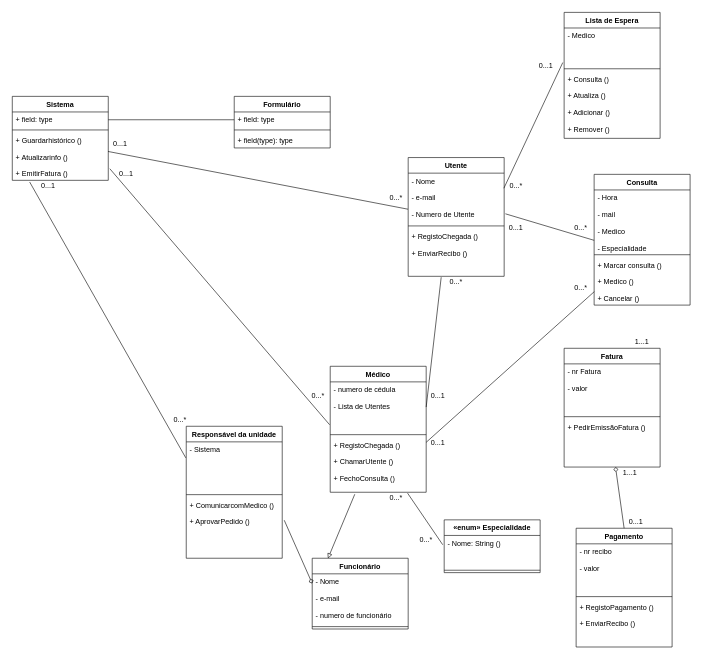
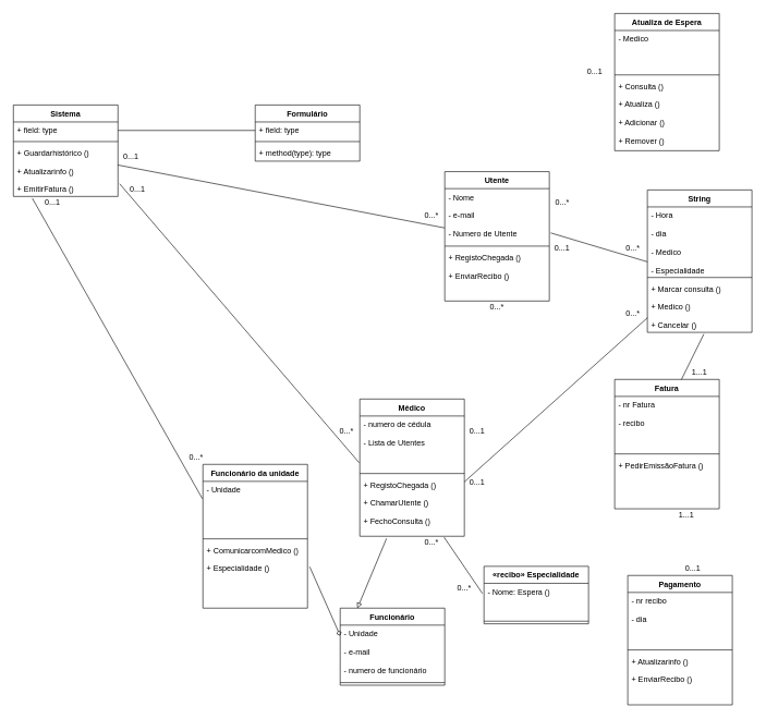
- <mxCell id="54" value="Lista de Espera" style="swimlane;fontStyle=1;align=center;verticalAlign=top;childLayout=stackLayout;horizontal=1;startSize=26;horizontalStack=0;resizeParent=1;resizeParentMax=0;resizeLast=0;collapsible=1;marginBottom=0;" parent="1" vertex="1"><mxGeometry x="940" y="20" width="160" height="210" as="geometry" /></mxCell>
+ <mxCell id="54" value="Atualiza de Espera" style="swimlane;fontStyle=1;align=center;verticalAlign=top;childLayout=stackLayout;horizontal=1;startSize=26;horizontalStack=0;resizeParent=1;resizeParentMax=0;resizeLast=0;collapsible=1;marginBottom=0;" parent="1" vertex="1"><mxGeometry x="940" y="20" width="160" height="210" as="geometry" /></mxCell>
- <mxCell id="68" value="" style="endArrow=none;html=1;strokeWidth=1;exitX=-0.014;exitY=0.9;exitDx=0;exitDy=0;exitPerimeter=0;entryX=0.997;entryY=0.3;entryDx=0;entryDy=0;entryPerimeter=0;" parent="1" source="55" target="8" edge="1"><mxGeometry width="50" height="50" relative="1" as="geometry"><mxPoint x="189.68" y="261.84" as="sourcePoint" /><mxPoint x="689.68" y="358.144" as="targetPoint" /></mxGeometry></mxCell>
- <mxCell id="66" value="+ field(type): type" style="text;strokeColor=none;fillColor=none;align=left;verticalAlign=top;spacingLeft=4;spacingRight=4;overflow=hidden;rotatable=0;points=[[0,0.5],[1,0.5]];portConstraint=eastwest;" parent="63" vertex="1"><mxGeometry y="60" width="160" height="26" as="geometry" /></mxCell>
+ <mxCell id="66" value="+ method(type): type" style="text;strokeColor=none;fillColor=none;align=left;verticalAlign=top;spacingLeft=4;spacingRight=4;overflow=hidden;rotatable=0;points=[[0,0.5],[1,0.5]];portConstraint=eastwest;" parent="63" vertex="1"><mxGeometry y="60" width="160" height="26" as="geometry" /></mxCell>
- <mxCell id="31" value="Consulta" style="swimlane;fontStyle=1;align=center;verticalAlign=top;childLayout=stackLayout;horizontal=1;startSize=26;horizontalStack=0;resizeParent=1;resizeParentMax=0;resizeLast=0;collapsible=1;marginBottom=0;" parent="1" vertex="1"><mxGeometry x="990" y="290" width="160" height="218" as="geometry" /></mxCell>
+ <mxCell id="31" value="String" style="swimlane;fontStyle=1;align=center;verticalAlign=top;childLayout=stackLayout;horizontal=1;startSize=26;horizontalStack=0;resizeParent=1;resizeParentMax=0;resizeLast=0;collapsible=1;marginBottom=0;" parent="1" vertex="1"><mxGeometry x="990" y="290" width="160" height="218" as="geometry" /></mxCell>
- <mxCell id="32" value="- Hora&#10;&#10;- mail&#10;&#10;- Medico&#10;&#10;- Especialidade" style="text;strokeColor=none;fillColor=none;align=left;verticalAlign=top;spacingLeft=4;spacingRight=4;overflow=hidden;rotatable=0;points=[[0,0.5],[1,0.5]];portConstraint=eastwest;" parent="31" vertex="1"><mxGeometry y="26" width="160" height="104" as="geometry" /></mxCell>
+ <mxCell id="32" value="- Hora&#10;&#10;- dia&#10;&#10;- Medico&#10;&#10;- Especialidade" style="text;strokeColor=none;fillColor=none;align=left;verticalAlign=top;spacingLeft=4;spacingRight=4;overflow=hidden;rotatable=0;points=[[0,0.5],[1,0.5]];portConstraint=eastwest;" parent="31" vertex="1"><mxGeometry y="26" width="160" height="104" as="geometry" /></mxCell>
+ <mxCell id="48" value="" style="endArrow=none;html=1;entryX=0.54;entryY=1.033;entryDx=0;entryDy=0;entryPerimeter=0;exitX=0.638;exitY=0.001;exitDx=0;exitDy=0;exitPerimeter=0;" parent="1" source="38" target="34" edge="1"><mxGeometry width="50" height="50" relative="1" as="geometry"><mxPoint x="690" y="660" as="sourcePoint" /><mxPoint x="740" y="610" as="targetPoint" /></mxGeometry></mxCell>
- <mxCell id="18" value="" style="endArrow=none;html=1;exitX=1;exitY=0.5;exitDx=0;exitDy=0;entryX=0.344;entryY=1.019;entryDx=0;entryDy=0;entryPerimeter=0;" parent="1" source="15" target="10" edge="1"><mxGeometry width="50" height="50" relative="1" as="geometry"><mxPoint x="260" y="570" as="sourcePoint" /><mxPoint x="310" y="520" as="targetPoint" /></mxGeometry></mxCell>
- <mxCell id="39" value="- nr Fatura&#10;&#10;- valor &#10;&#10;" style="text;strokeColor=none;fillColor=none;align=left;verticalAlign=top;spacingLeft=4;spacingRight=4;overflow=hidden;rotatable=0;points=[[0,0.5],[1,0.5]];portConstraint=eastwest;" parent="38" vertex="1"><mxGeometry y="26" width="160" height="84" as="geometry" /></mxCell>
+ <mxCell id="39" value="- nr Fatura&#10;&#10;- recibo &#10;&#10;" style="text;strokeColor=none;fillColor=none;align=left;verticalAlign=top;spacingLeft=4;spacingRight=4;overflow=hidden;rotatable=0;points=[[0,0.5],[1,0.5]];portConstraint=eastwest;" parent="38" vertex="1"><mxGeometry y="26" width="160" height="84" as="geometry" /></mxCell>
- <mxCell id="24" value="Responsável da unidade" style="swimlane;fontStyle=1;align=center;verticalAlign=top;childLayout=stackLayout;horizontal=1;startSize=26;horizontalStack=0;resizeParent=1;resizeParentMax=0;resizeLast=0;collapsible=1;marginBottom=0;" parent="1" vertex="1"><mxGeometry x="310" y="710" width="160" height="220" as="geometry" /></mxCell>
+ <mxCell id="24" value="Funcionário da unidade" style="swimlane;fontStyle=1;align=center;verticalAlign=top;childLayout=stackLayout;horizontal=1;startSize=26;horizontalStack=0;resizeParent=1;resizeParentMax=0;resizeLast=0;collapsible=1;marginBottom=0;" parent="1" vertex="1"><mxGeometry x="310" y="710" width="160" height="220" as="geometry" /></mxCell>
- <mxCell id="25" value="- Sistema " style="text;strokeColor=none;fillColor=none;align=left;verticalAlign=top;spacingLeft=4;spacingRight=4;overflow=hidden;rotatable=0;points=[[0,0.5],[1,0.5]];portConstraint=eastwest;" parent="24" vertex="1"><mxGeometry y="26" width="160" height="84" as="geometry" /></mxCell>
+ <mxCell id="25" value="- Unidade " style="text;strokeColor=none;fillColor=none;align=left;verticalAlign=top;spacingLeft=4;spacingRight=4;overflow=hidden;rotatable=0;points=[[0,0.5],[1,0.5]];portConstraint=eastwest;" parent="24" vertex="1"><mxGeometry y="26" width="160" height="84" as="geometry" /></mxCell>
- <mxCell id="53" value="" style="endArrow=diamond;html=1;endFill=0;exitX=0.5;exitY=0;exitDx=0;exitDy=0;" parent="1" source="42" target="41" edge="1"><mxGeometry width="50" height="50" relative="1" as="geometry"><mxPoint x="870" y="670" as="sourcePoint" /><mxPoint x="920" y="620" as="targetPoint" /></mxGeometry></mxCell>
- <mxCell id="27" value="+ ComunicarcomMedico ()&#10;&#10;+ AprovarPedido ()" style="text;strokeColor=none;fillColor=none;align=left;verticalAlign=top;spacingLeft=4;spacingRight=4;overflow=hidden;rotatable=0;points=[[0,0.5],[1,0.5]];portConstraint=eastwest;" parent="24" vertex="1"><mxGeometry y="118" width="160" height="102" as="geometry" /></mxCell>
+ <mxCell id="27" value="+ ComunicarcomMedico ()&#10;&#10;+ Especialidade ()" style="text;strokeColor=none;fillColor=none;align=left;verticalAlign=top;spacingLeft=4;spacingRight=4;overflow=hidden;rotatable=0;points=[[0,0.5],[1,0.5]];portConstraint=eastwest;" parent="24" vertex="1"><mxGeometry y="118" width="160" height="102" as="geometry" /></mxCell>
- <mxCell id="70" value="«enum» Especialidade" style="swimlane;fontStyle=1;align=center;verticalAlign=top;childLayout=stackLayout;horizontal=1;startSize=26;horizontalStack=0;resizeParent=1;resizeParentMax=0;resizeLast=0;collapsible=1;marginBottom=0;" parent="1" vertex="1"><mxGeometry x="740" y="866" width="160" height="88" as="geometry" /></mxCell>
+ <mxCell id="70" value="«recibo» Especialidade" style="swimlane;fontStyle=1;align=center;verticalAlign=top;childLayout=stackLayout;horizontal=1;startSize=26;horizontalStack=0;resizeParent=1;resizeParentMax=0;resizeLast=0;collapsible=1;marginBottom=0;" parent="1" vertex="1"><mxGeometry x="740" y="866" width="160" height="88" as="geometry" /></mxCell>
- <mxCell id="71" value="- Nome: String ()&#10;" style="text;strokeColor=none;fillColor=none;align=left;verticalAlign=top;spacingLeft=4;spacingRight=4;overflow=hidden;rotatable=0;points=[[0,0.5],[1,0.5]];portConstraint=eastwest;" parent="70" vertex="1"><mxGeometry y="26" width="160" height="54" as="geometry" /></mxCell>
+ <mxCell id="71" value="- Nome: Espera ()&#10;" style="text;strokeColor=none;fillColor=none;align=left;verticalAlign=top;spacingLeft=4;spacingRight=4;overflow=hidden;rotatable=0;points=[[0,0.5],[1,0.5]];portConstraint=eastwest;" parent="70" vertex="1"><mxGeometry y="26" width="160" height="54" as="geometry" /></mxCell>
- <mxCell id="43" value="- nr recibo&#10;&#10;- valor" style="text;strokeColor=none;fillColor=none;align=left;verticalAlign=top;spacingLeft=4;spacingRight=4;overflow=hidden;rotatable=0;points=[[0,0.5],[1,0.5]];portConstraint=eastwest;" parent="42" vertex="1"><mxGeometry y="26" width="160" height="84" as="geometry" /></mxCell>
+ <mxCell id="43" value="- nr recibo&#10;&#10;- dia" style="text;strokeColor=none;fillColor=none;align=left;verticalAlign=top;spacingLeft=4;spacingRight=4;overflow=hidden;rotatable=0;points=[[0,0.5],[1,0.5]];portConstraint=eastwest;" parent="42" vertex="1"><mxGeometry y="26" width="160" height="84" as="geometry" /></mxCell>
- <mxCell id="59" value="- Nome&#10;&#10;- e-mail&#10;&#10;- numero de funcionário" style="text;strokeColor=none;fillColor=none;align=left;verticalAlign=top;spacingLeft=4;spacingRight=4;overflow=hidden;rotatable=0;points=[[0,0.5],[1,0.5]];portConstraint=eastwest;" parent="58" vertex="1"><mxGeometry y="26" width="160" height="84" as="geometry" /></mxCell>
+ <mxCell id="59" value="- Unidade&#10;&#10;- e-mail&#10;&#10;- numero de funcionário" style="text;strokeColor=none;fillColor=none;align=left;verticalAlign=top;spacingLeft=4;spacingRight=4;overflow=hidden;rotatable=0;points=[[0,0.5],[1,0.5]];portConstraint=eastwest;" parent="58" vertex="1"><mxGeometry y="26" width="160" height="84" as="geometry" /></mxCell>
- <mxCell id="45" value="+ RegistoPagamento ()&#10;&#10;+ EnviarRecibo ()" style="text;strokeColor=none;fillColor=none;align=left;verticalAlign=top;spacingLeft=4;spacingRight=4;overflow=hidden;rotatable=0;points=[[0,0.5],[1,0.5]];portConstraint=eastwest;" parent="42" vertex="1"><mxGeometry y="118" width="160" height="80" as="geometry" /></mxCell>
+ <mxCell id="45" value="+ Atualizarinfo ()&#10;&#10;+ EnviarRecibo ()" style="text;strokeColor=none;fillColor=none;align=left;verticalAlign=top;spacingLeft=4;spacingRight=4;overflow=hidden;rotatable=0;points=[[0,0.5],[1,0.5]];portConstraint=eastwest;" parent="42" vertex="1"><mxGeometry y="118" width="160" height="80" as="geometry" /></mxCell>
